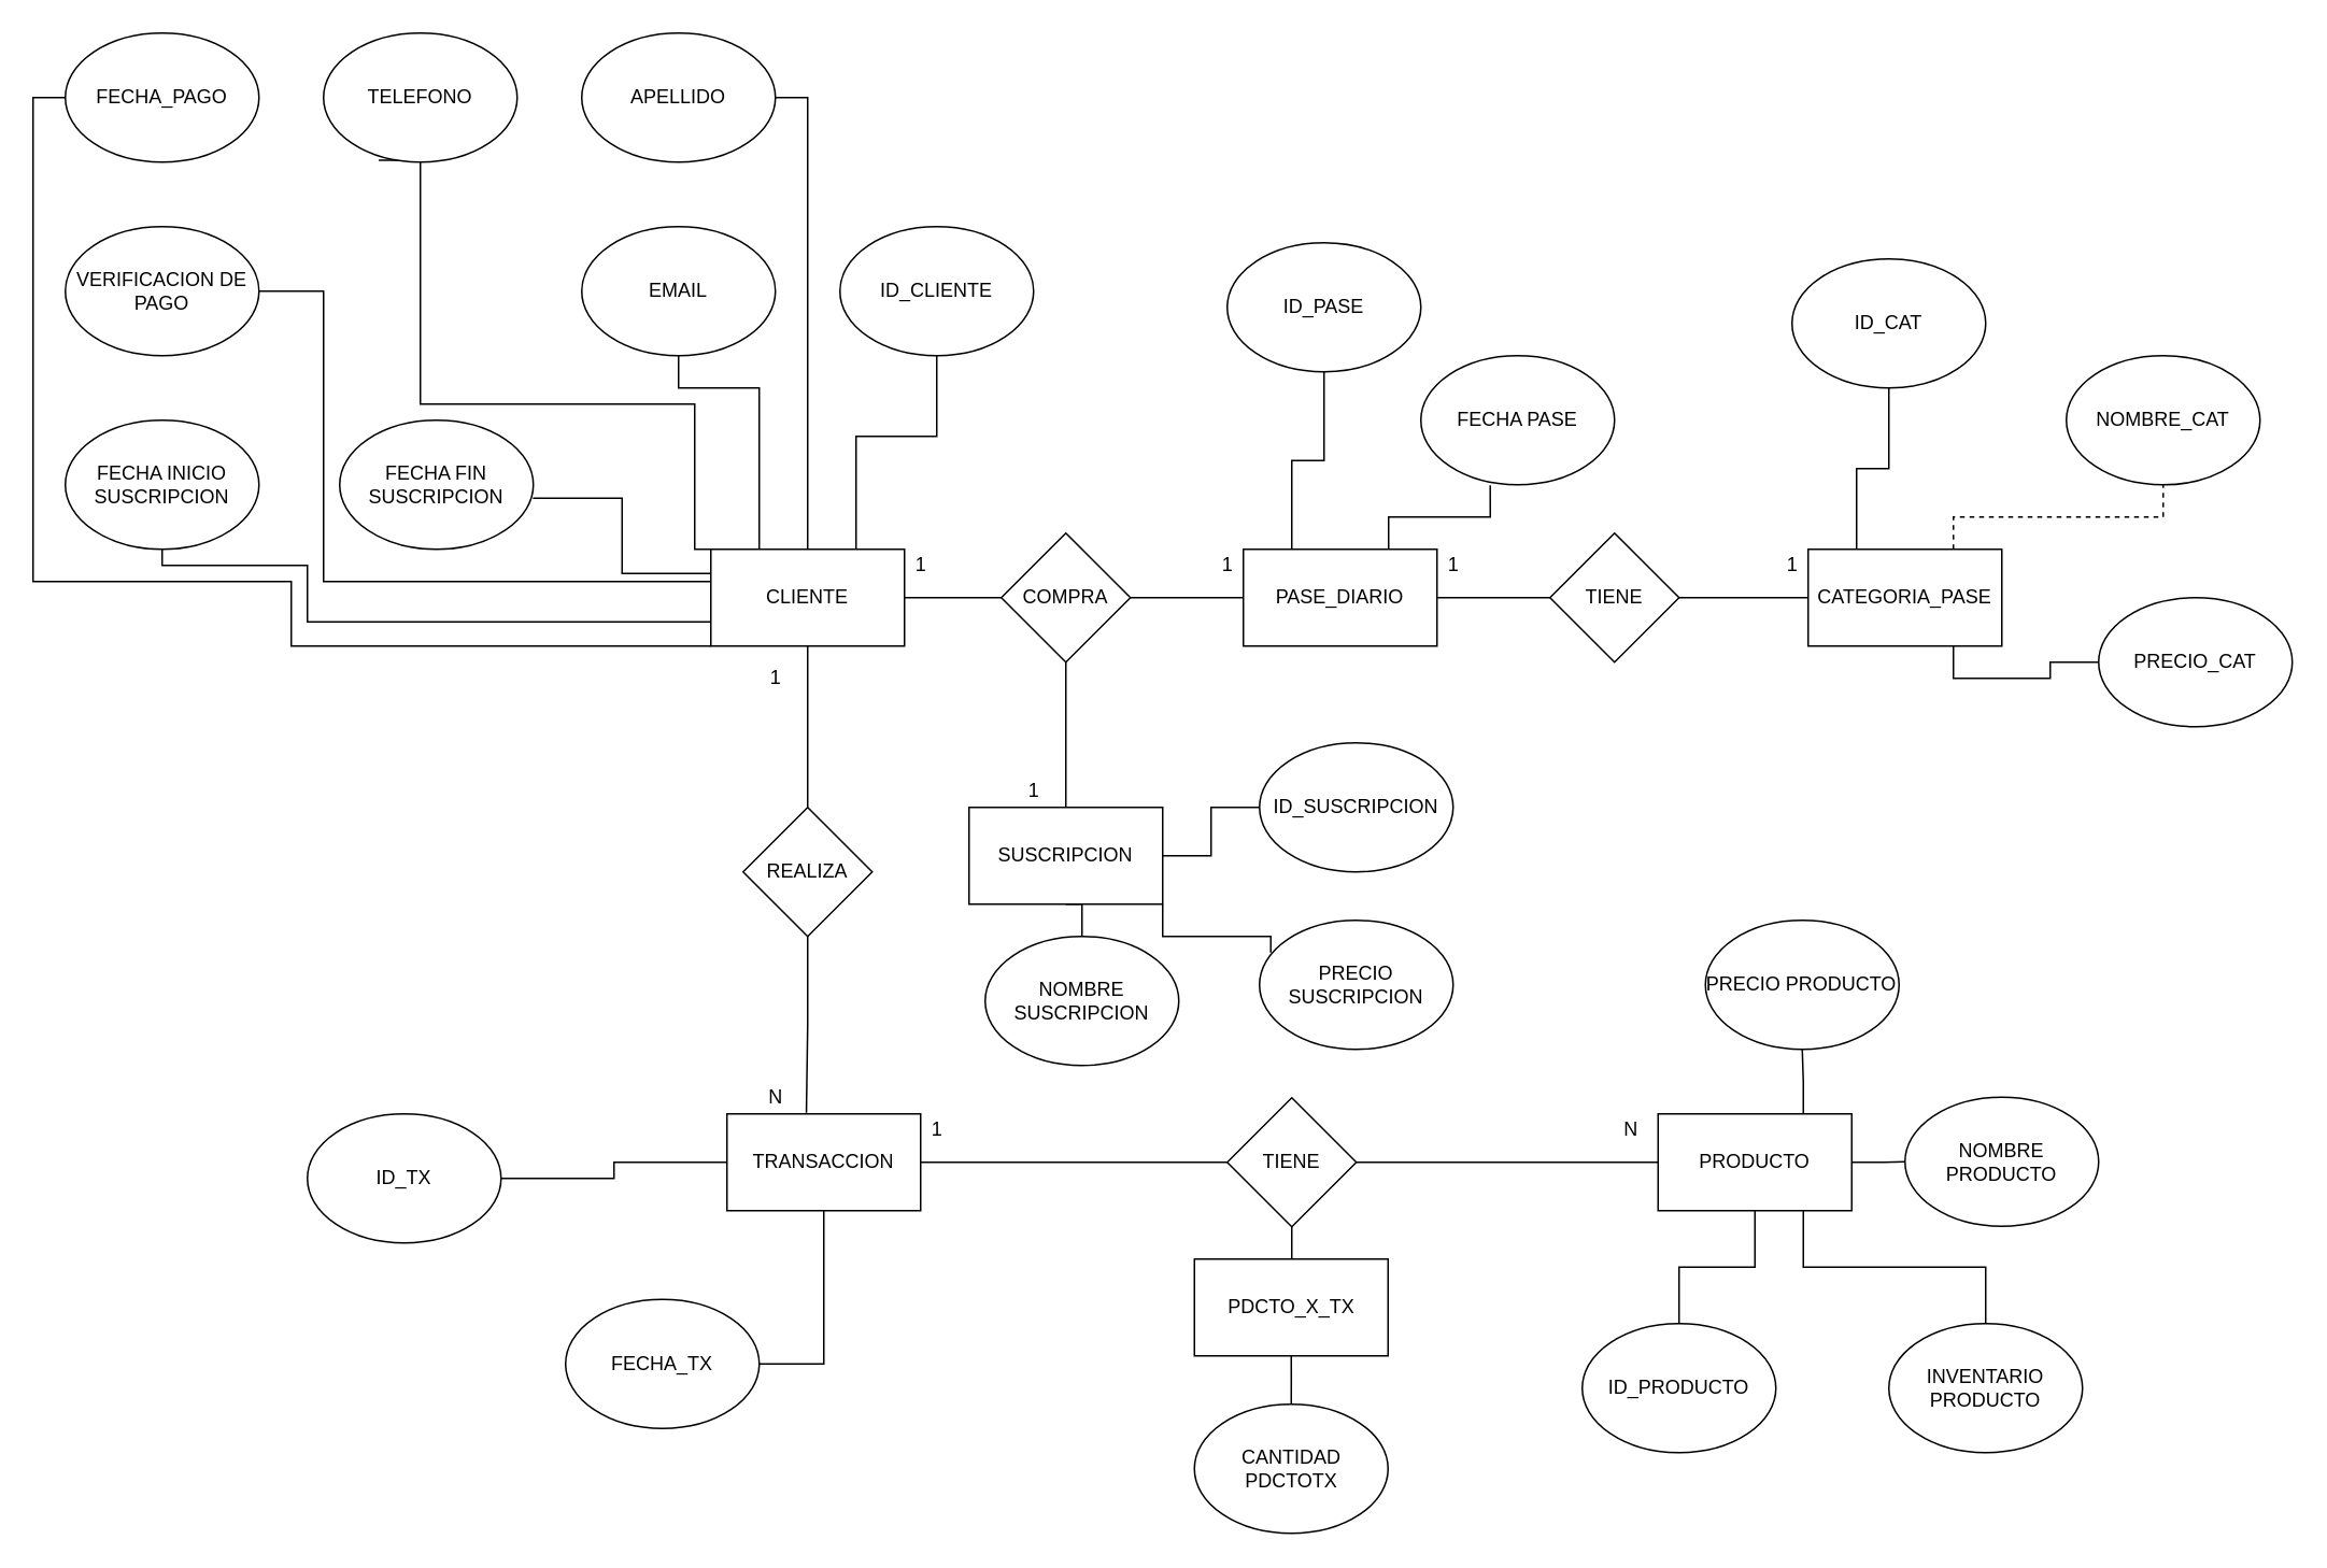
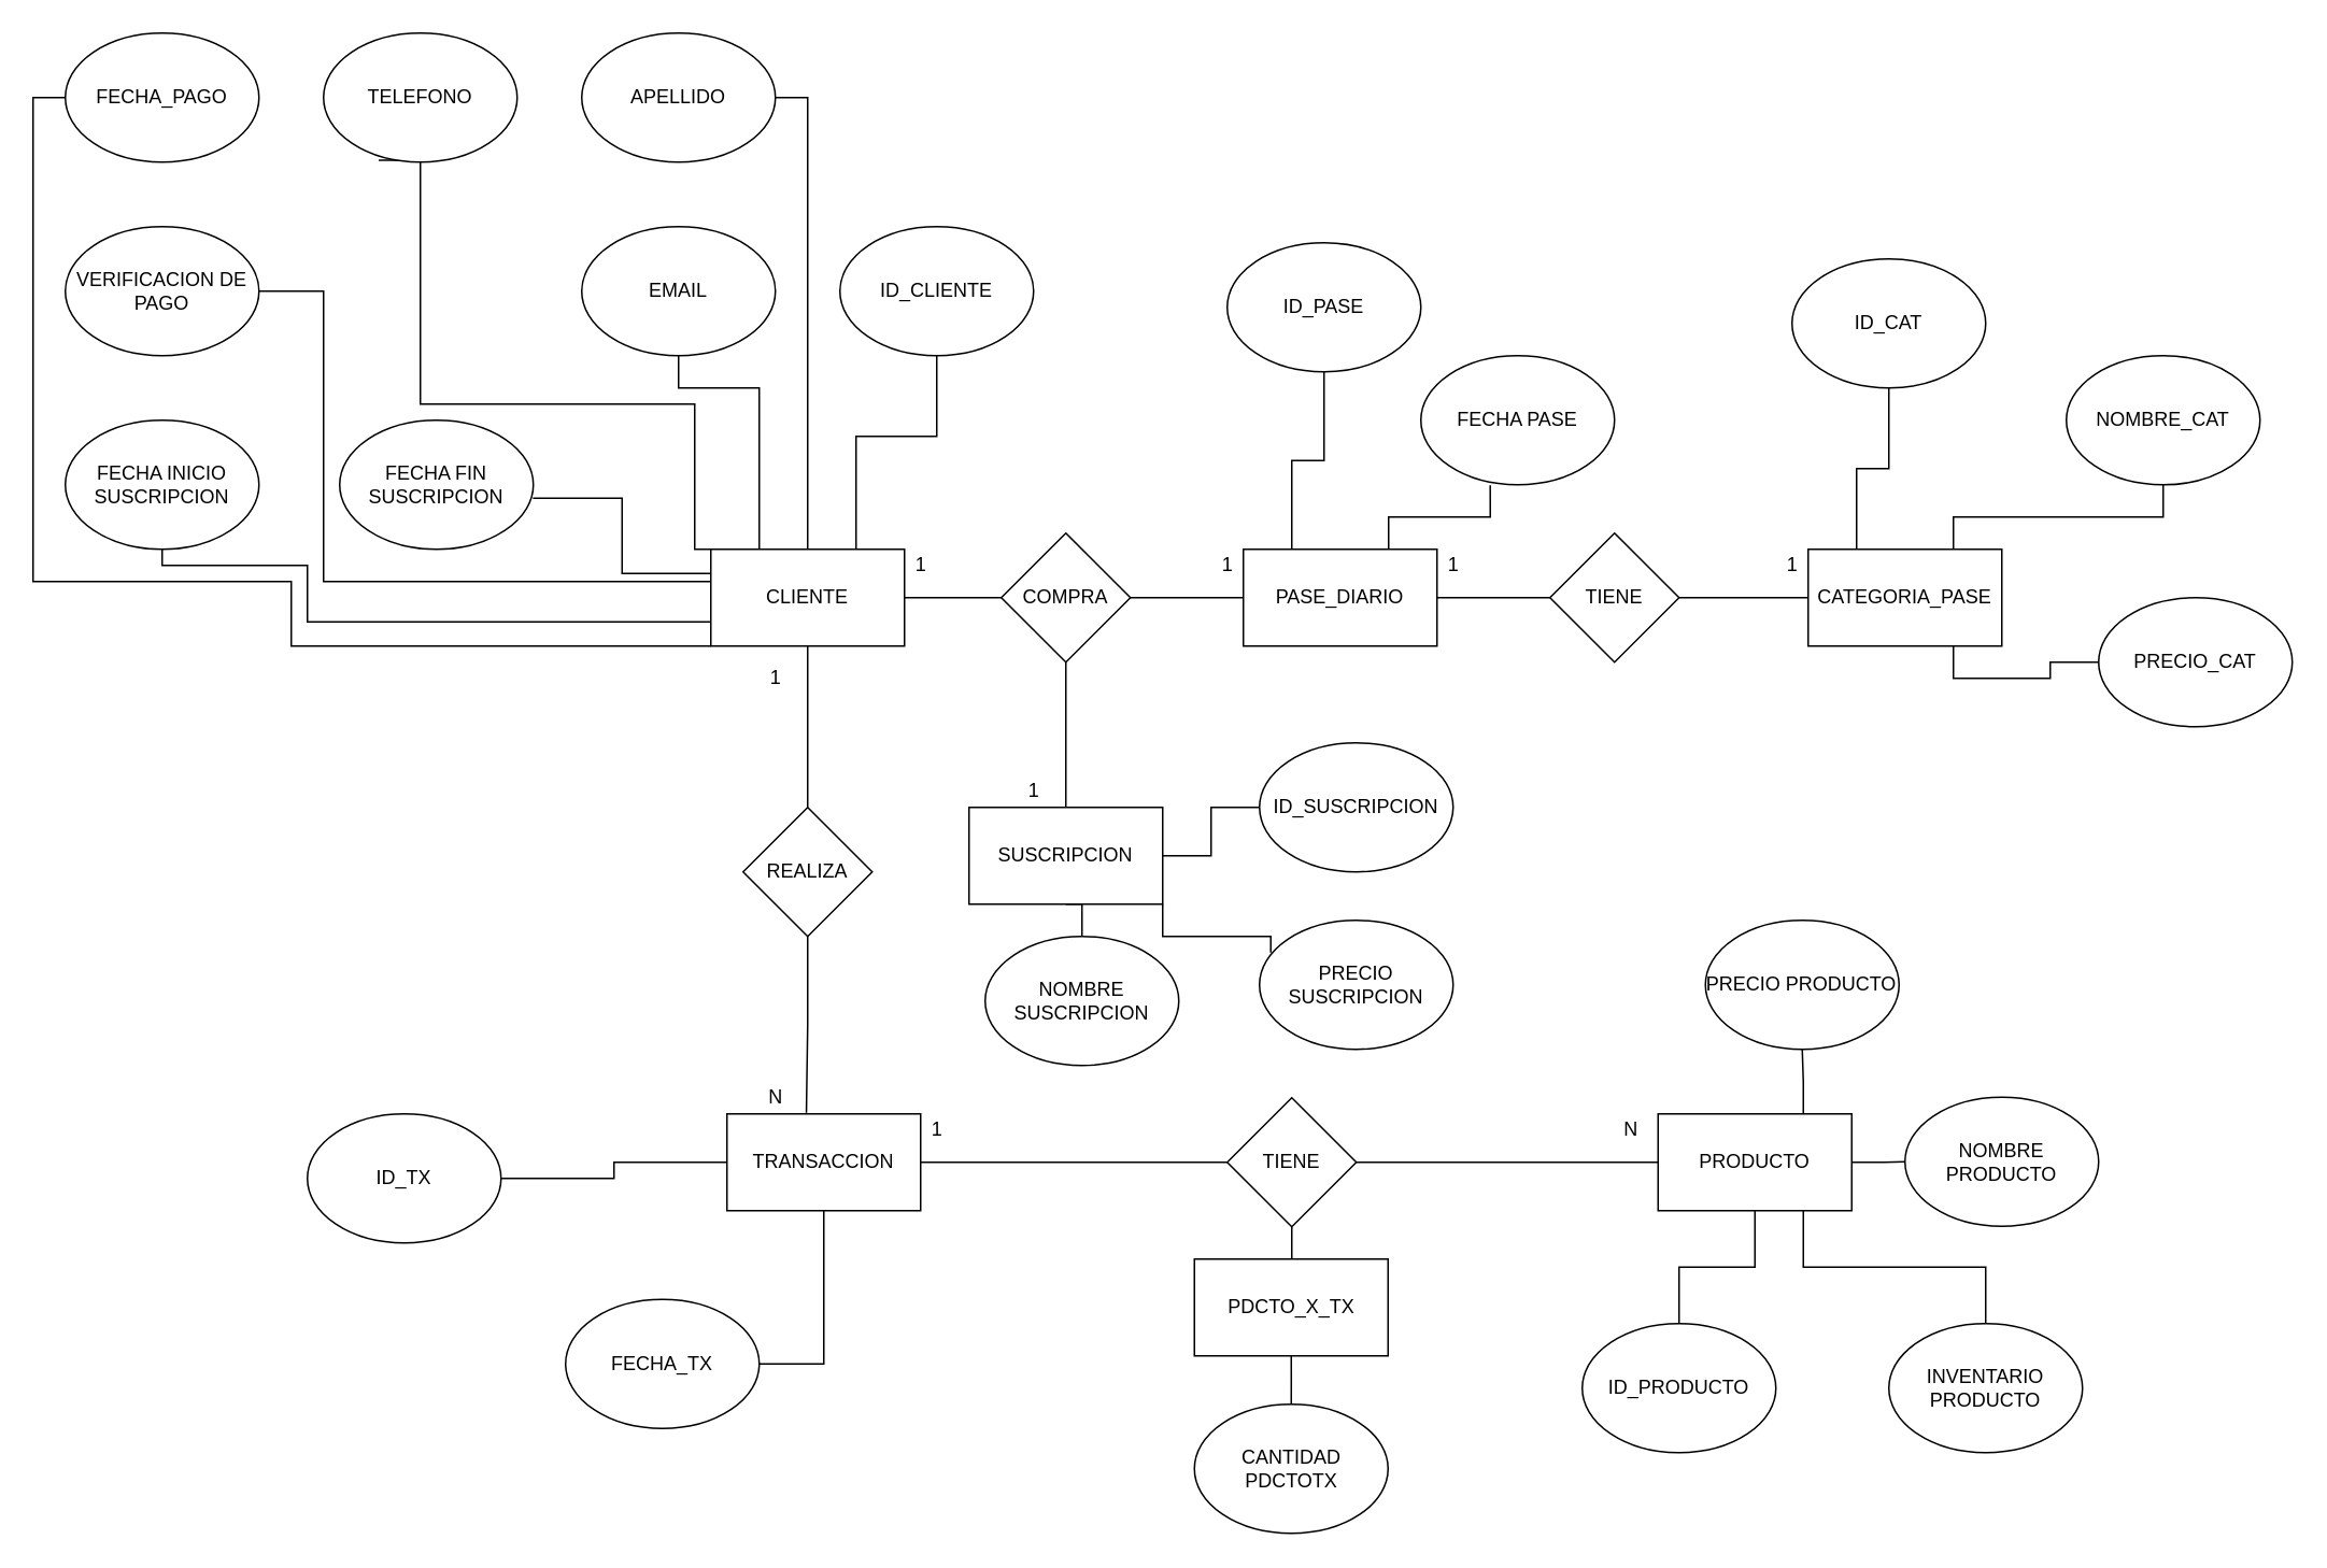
- <mxCell id="22" style="edgeStyle=orthogonalEdgeStyle;rounded=0;orthogonalLoop=1;jettySize=auto;html=1;exitX=0.75;exitY=0;exitDx=0;exitDy=0;endArrow=none;endFill=0;dashed=1;" edge="1" parent="1" source="25" target="65"><mxGeometry relative="1" as="geometry" /></mxCell>
+ <mxCell id="22" style="edgeStyle=orthogonalEdgeStyle;rounded=0;orthogonalLoop=1;jettySize=auto;html=1;exitX=0.75;exitY=0;exitDx=0;exitDy=0;endArrow=none;endFill=0;" edge="1" parent="1" source="25" target="65"><mxGeometry relative="1" as="geometry" /></mxCell>
